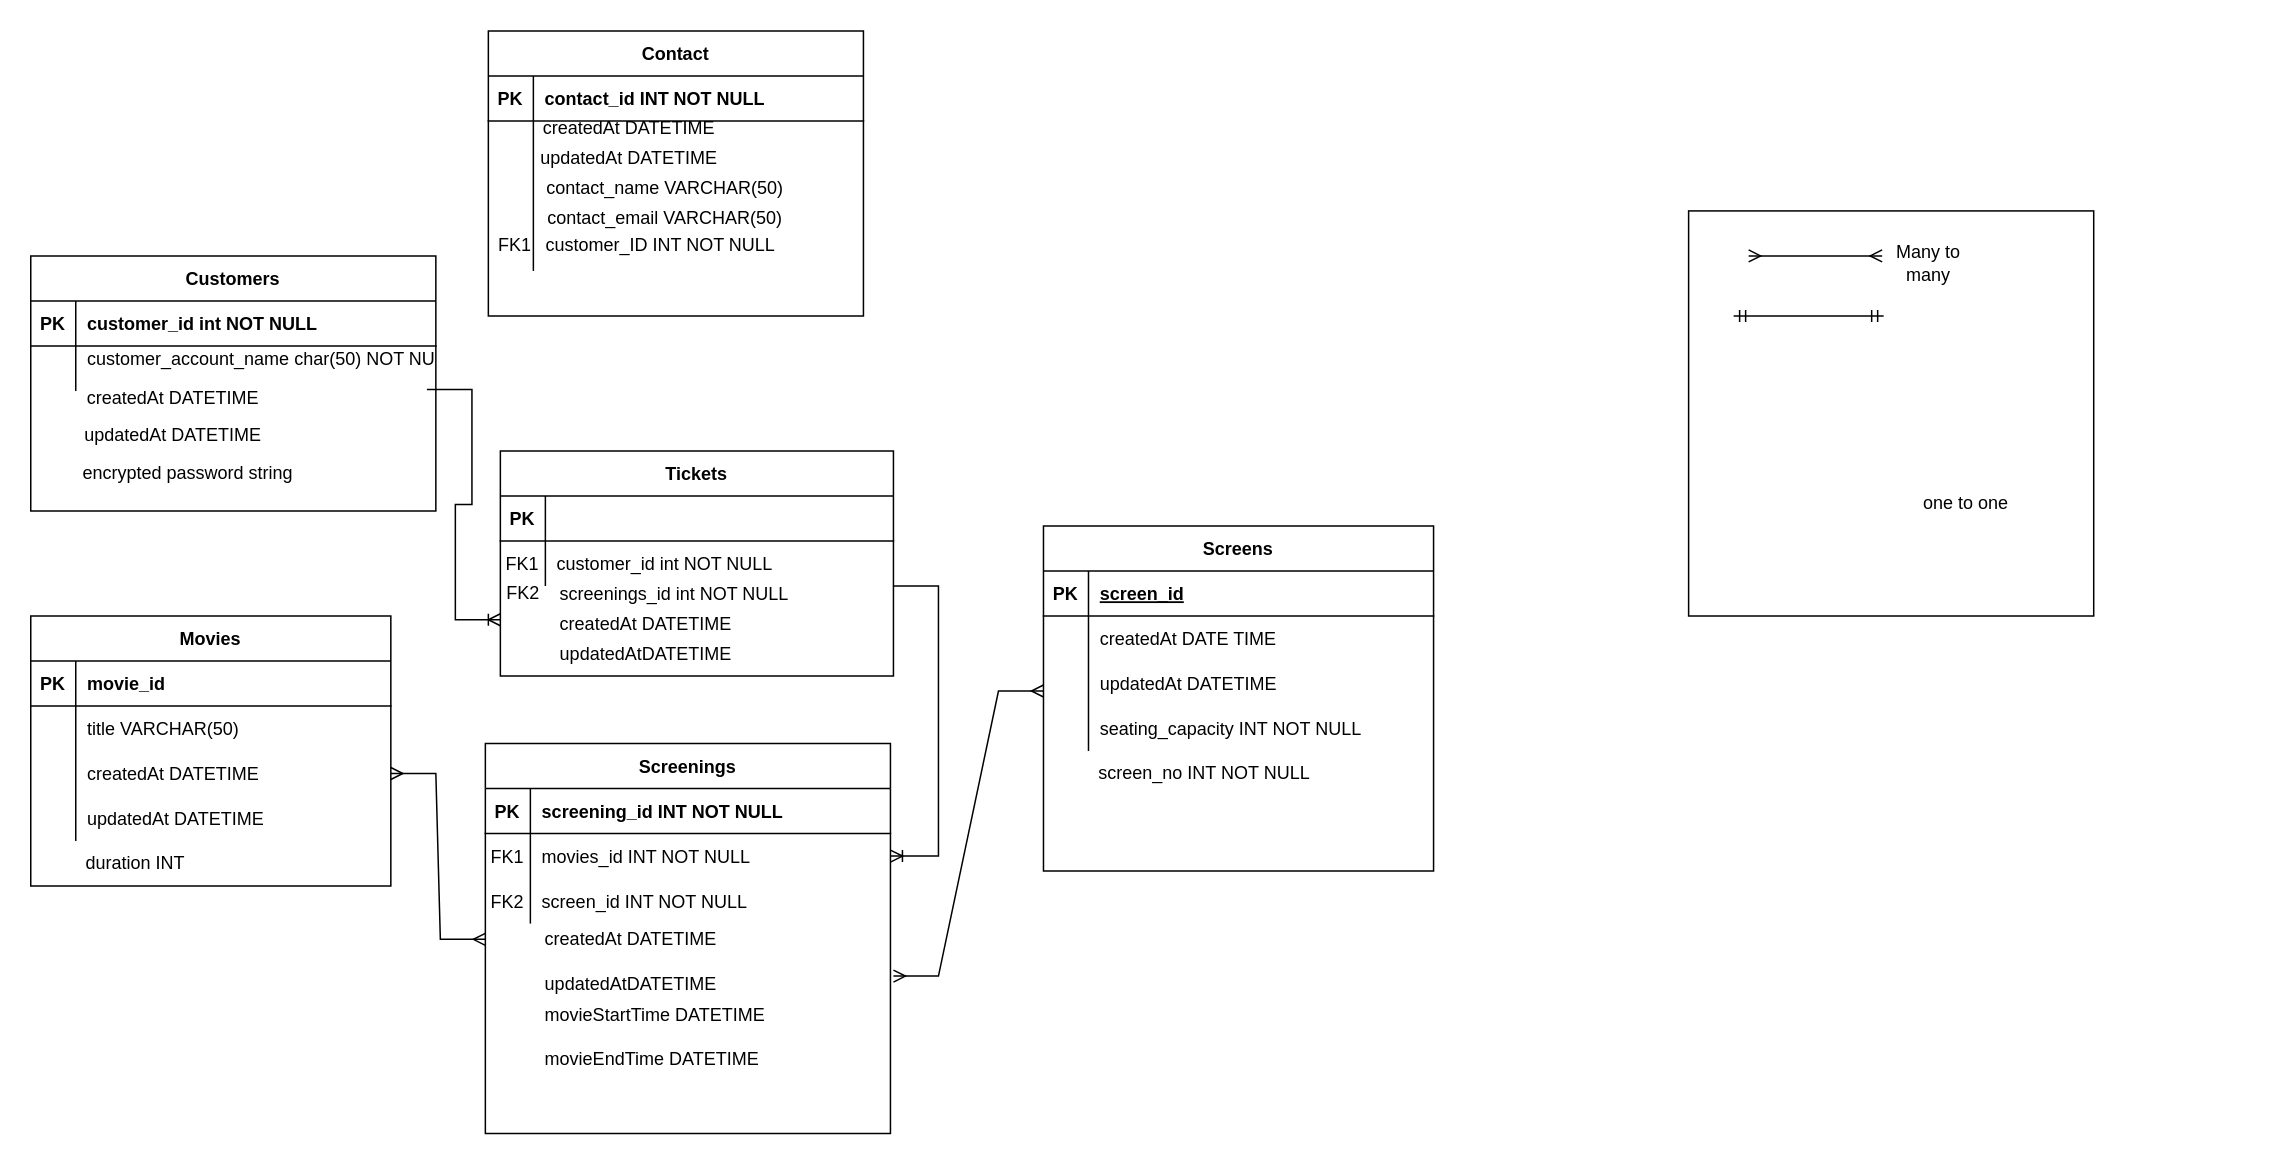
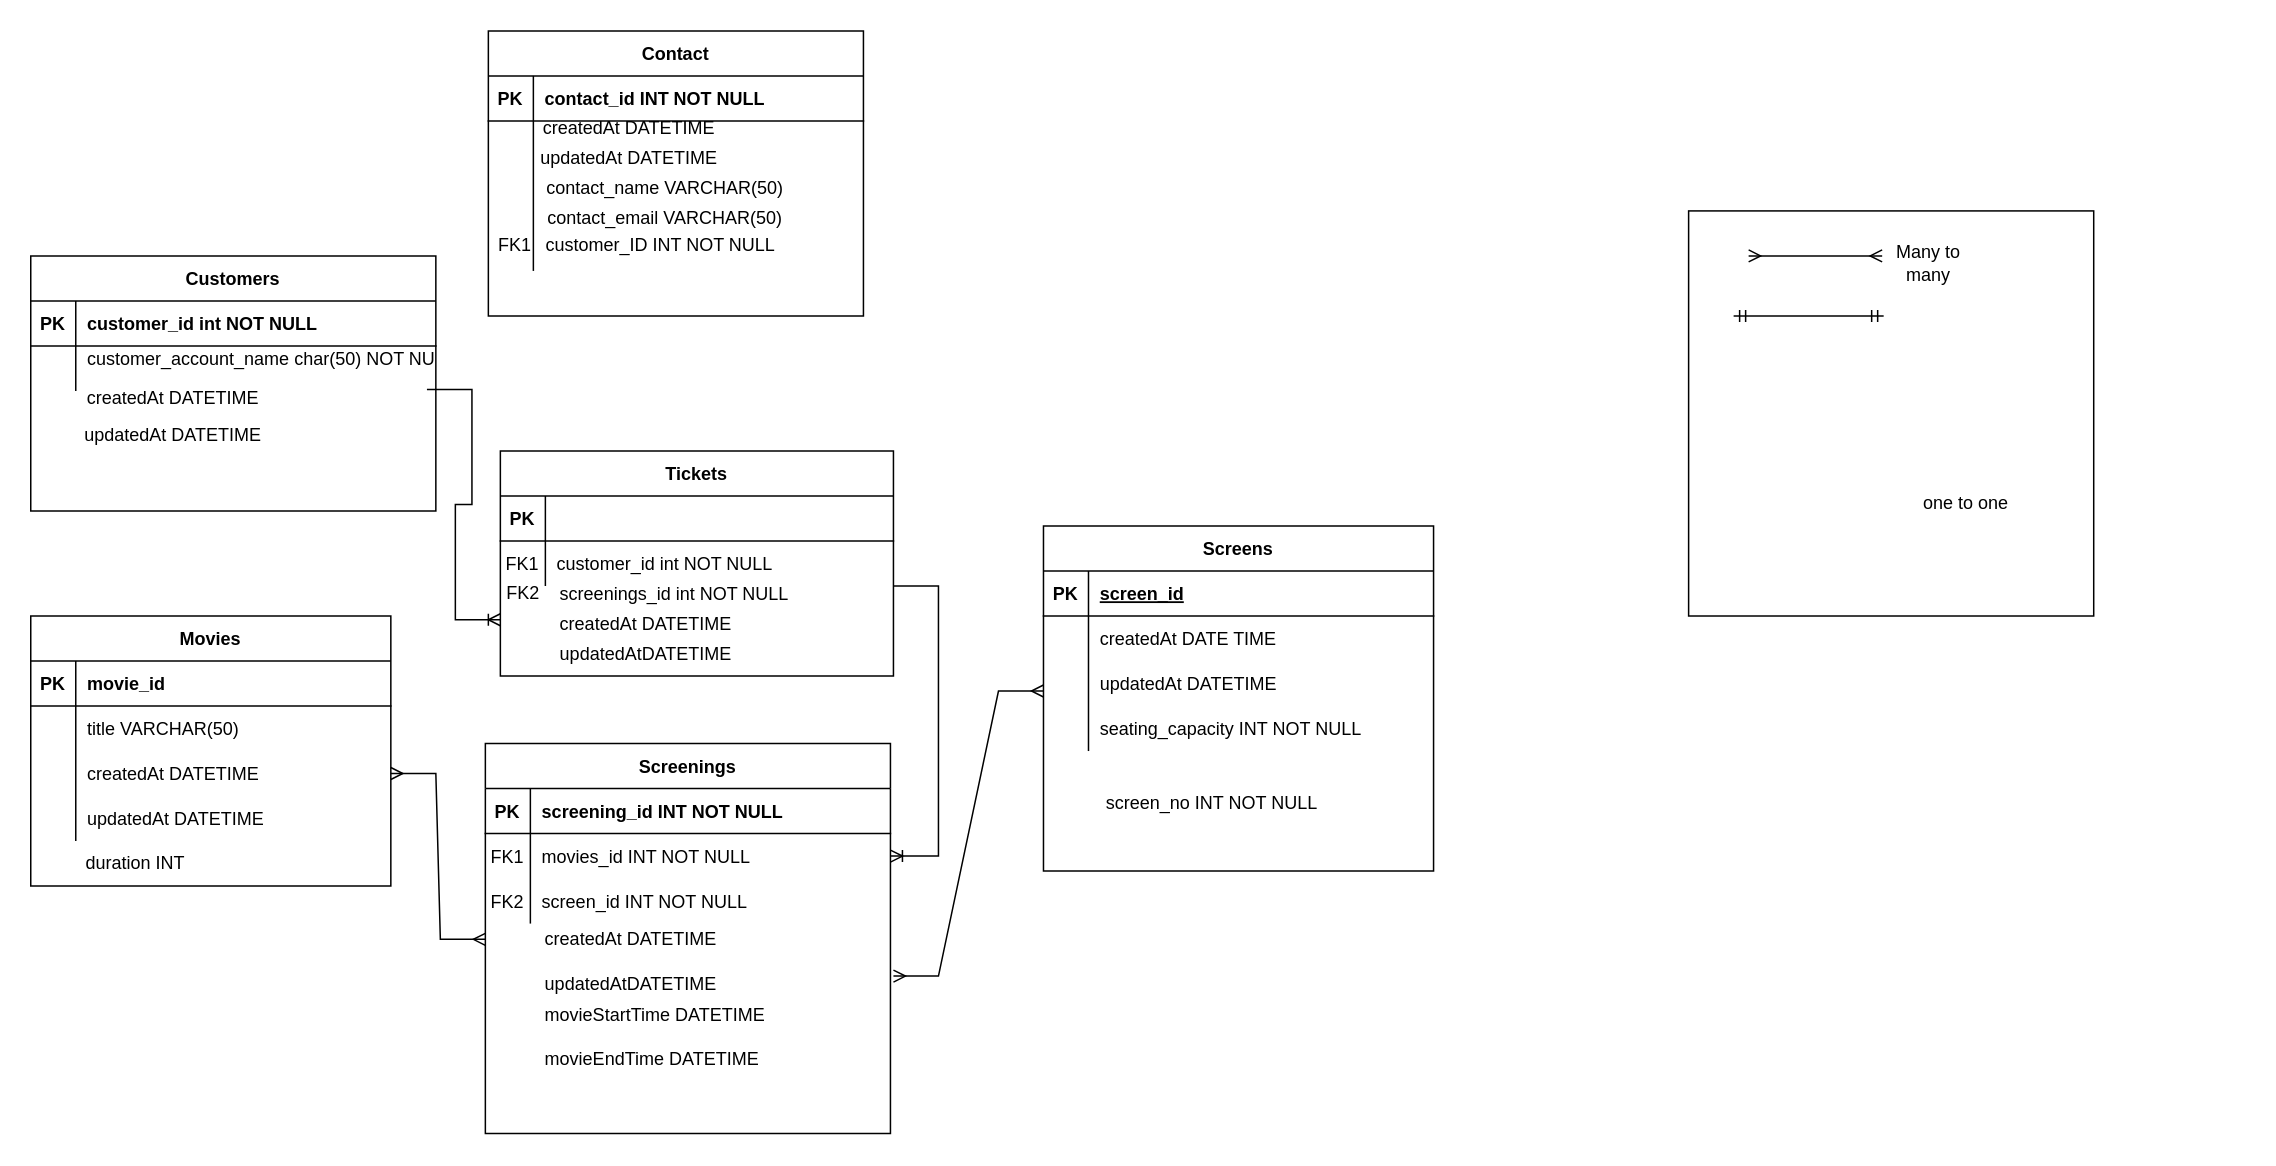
- <mxCell id="63" value="encrypted password string" style="text;html=1;strokeColor=none;fillColor=none;align=center;verticalAlign=middle;whiteSpace=wrap;rounded=0;" parent="1" vertex="1"><mxGeometry x="40" y="300" width="170" height="30" as="geometry" /></mxCell>
- <mxCell id="76" value="screen_no INT NOT NULL" style="text;html=1;strokeColor=none;fillColor=none;align=center;verticalAlign=middle;whiteSpace=wrap;rounded=0;" parent="1" vertex="1"><mxGeometry x="730" y="500" width="145" height="30" as="geometry" /></mxCell>
+ <mxCell id="76" value="screen_no INT NOT NULL" style="text;html=1;strokeColor=none;fillColor=none;align=center;verticalAlign=middle;whiteSpace=wrap;rounded=0;" parent="1" vertex="1"><mxGeometry x="735" y="520" width="145" height="30" as="geometry" /></mxCell>
